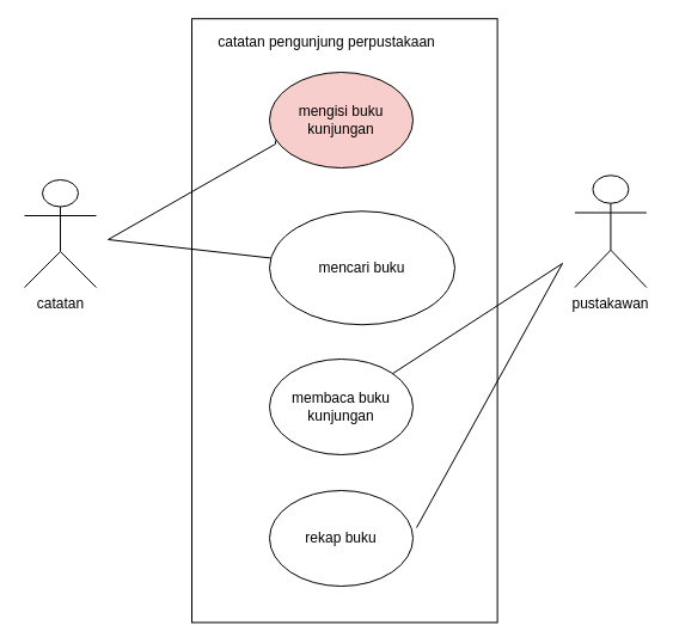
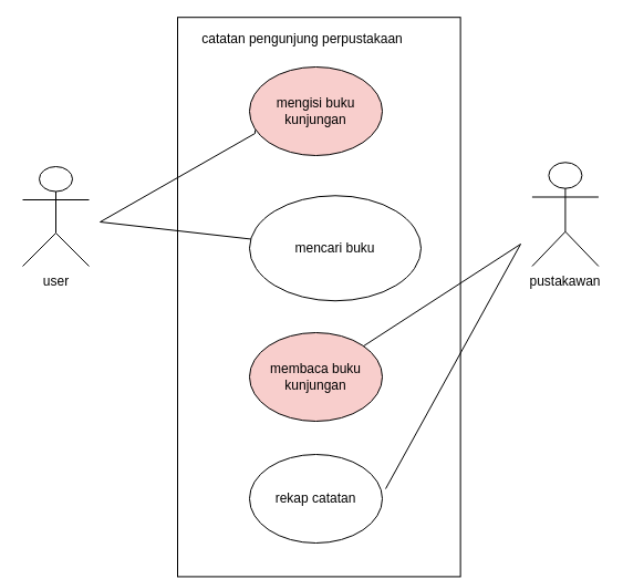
- <mxCell id="3" value="catatan" style="shape=umlActor;verticalLabelPosition=bottom;verticalAlign=top;html=1;outlineConnect=0;" vertex="1" parent="1"><mxGeometry x="20" y="150" width="60" height="90" as="geometry" /></mxCell>
+ <mxCell id="3" value="user" style="shape=umlActor;verticalLabelPosition=bottom;verticalAlign=top;html=1;outlineConnect=0;" vertex="1" parent="1"><mxGeometry x="20" y="150" width="60" height="90" as="geometry" /></mxCell>
- <mxCell id="7" value="membaca buku kunjungan" style="ellipse;whiteSpace=wrap;html=1;" vertex="1" parent="1"><mxGeometry x="225" y="300" width="120" height="80" as="geometry" /></mxCell>
+ <mxCell id="7" value="membaca buku kunjungan" style="ellipse;whiteSpace=wrap;html=1;fillColor=#f8cecc;" vertex="1" parent="1"><mxGeometry x="225" y="300" width="120" height="80" as="geometry" /></mxCell>
- <mxCell id="8" value="rekap buku" style="ellipse;whiteSpace=wrap;html=1;" vertex="1" parent="1"><mxGeometry x="225" y="410" width="120" height="80" as="geometry" /></mxCell>
+ <mxCell id="8" value="rekap catatan" style="ellipse;whiteSpace=wrap;html=1;" vertex="1" parent="1"><mxGeometry x="225" y="410" width="120" height="80" as="geometry" /></mxCell>
